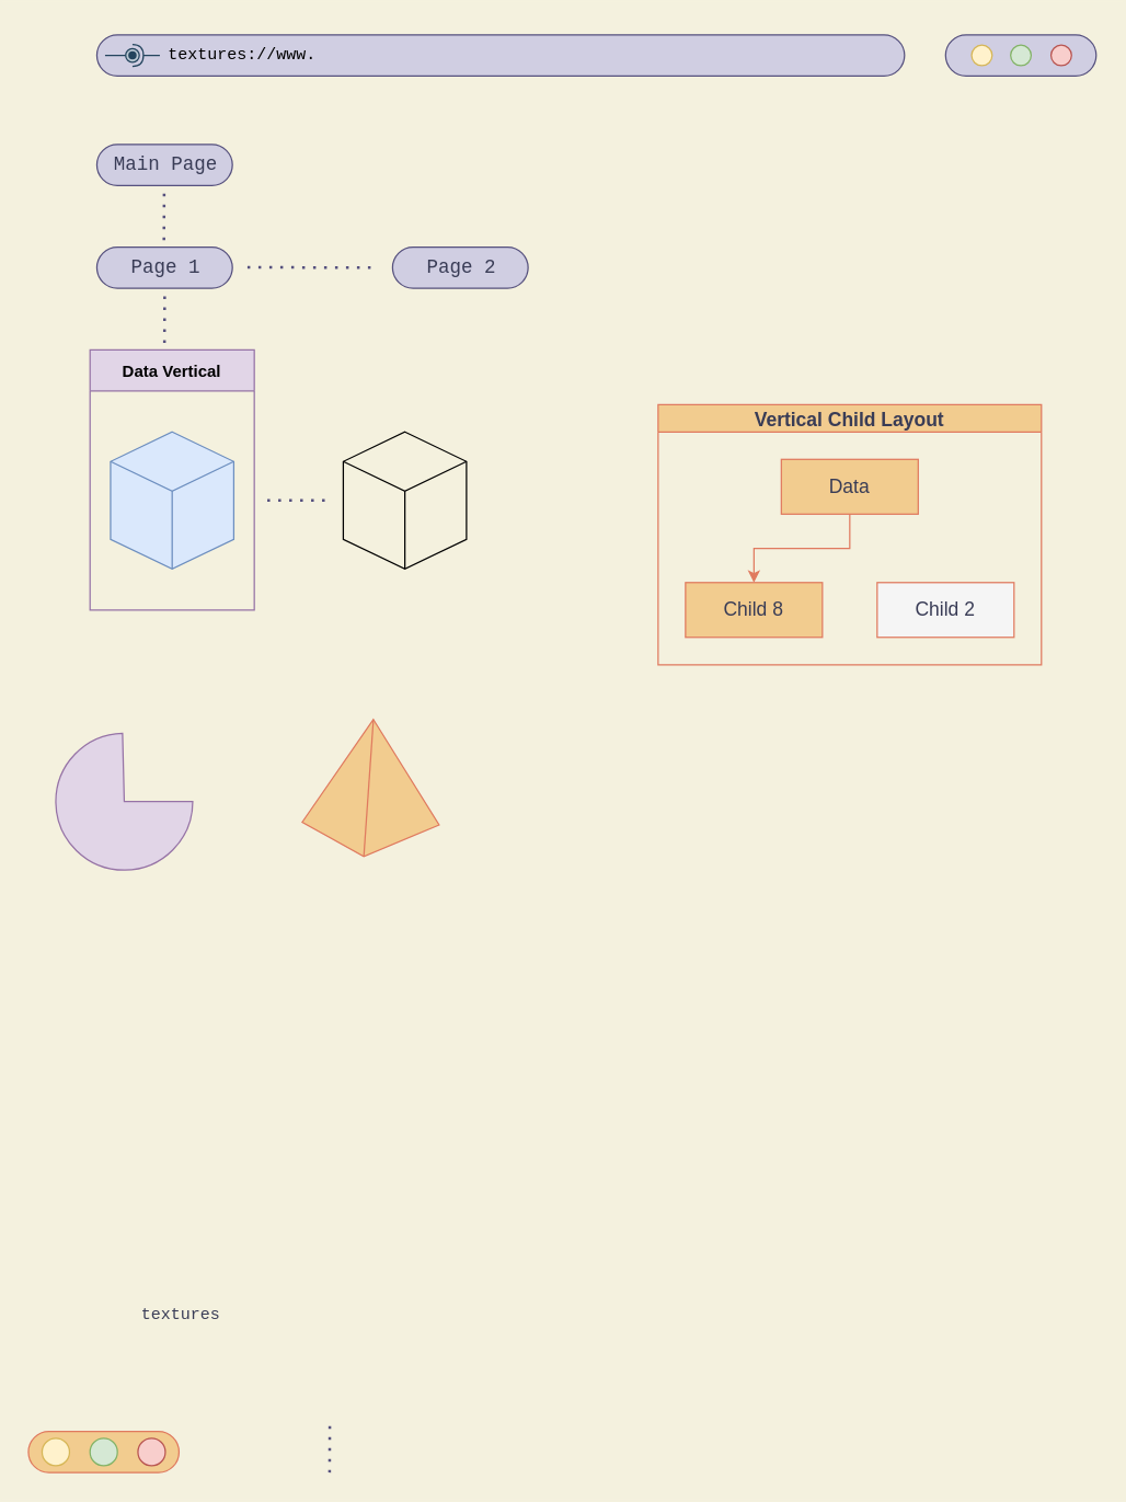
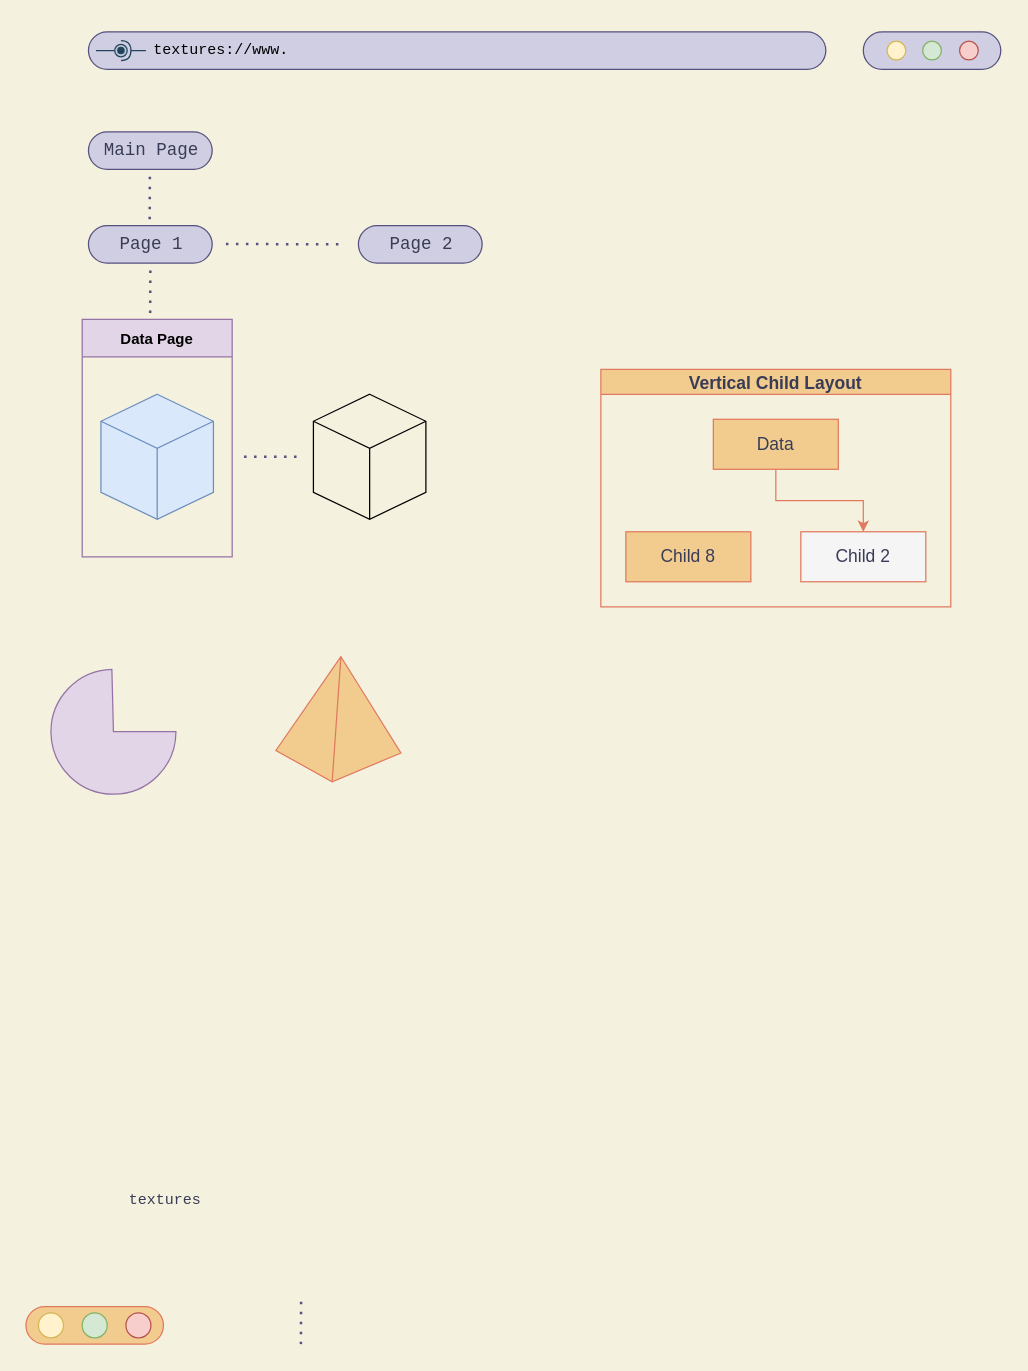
- <mxCell id="4" value="Data Vertical" style="swimlane;fillColor=#e1d5e7;strokeColor=#9673a6;startSize=30;" vertex="1" parent="1"><mxGeometry x="65" y="255" width="120" height="190" as="geometry" /></mxCell>
+ <mxCell id="4" value="Data Page" style="swimlane;fillColor=#e1d5e7;strokeColor=#9673a6;startSize=30;" vertex="1" parent="1"><mxGeometry x="65" y="255" width="120" height="190" as="geometry" /></mxCell>
- <mxCell id="10" value="" style="edgeStyle=elbowEdgeStyle;elbow=vertical;html=1;rounded=0;fontSize=14;labelBackgroundColor=#F4F1DE;strokeColor=#E07A5F;fontColor=#393C56;" edge="1" parent="7" source="8" target="9"><mxGeometry relative="1" as="geometry" /></mxCell>
+ <mxCell id="12" value="" style="edgeStyle=elbowEdgeStyle;elbow=vertical;html=1;rounded=0;fontSize=14;labelBackgroundColor=#F4F1DE;strokeColor=#E07A5F;fontColor=#393C56;" edge="1" parent="7" source="8" target="11"><mxGeometry relative="1" as="geometry" /></mxCell>
